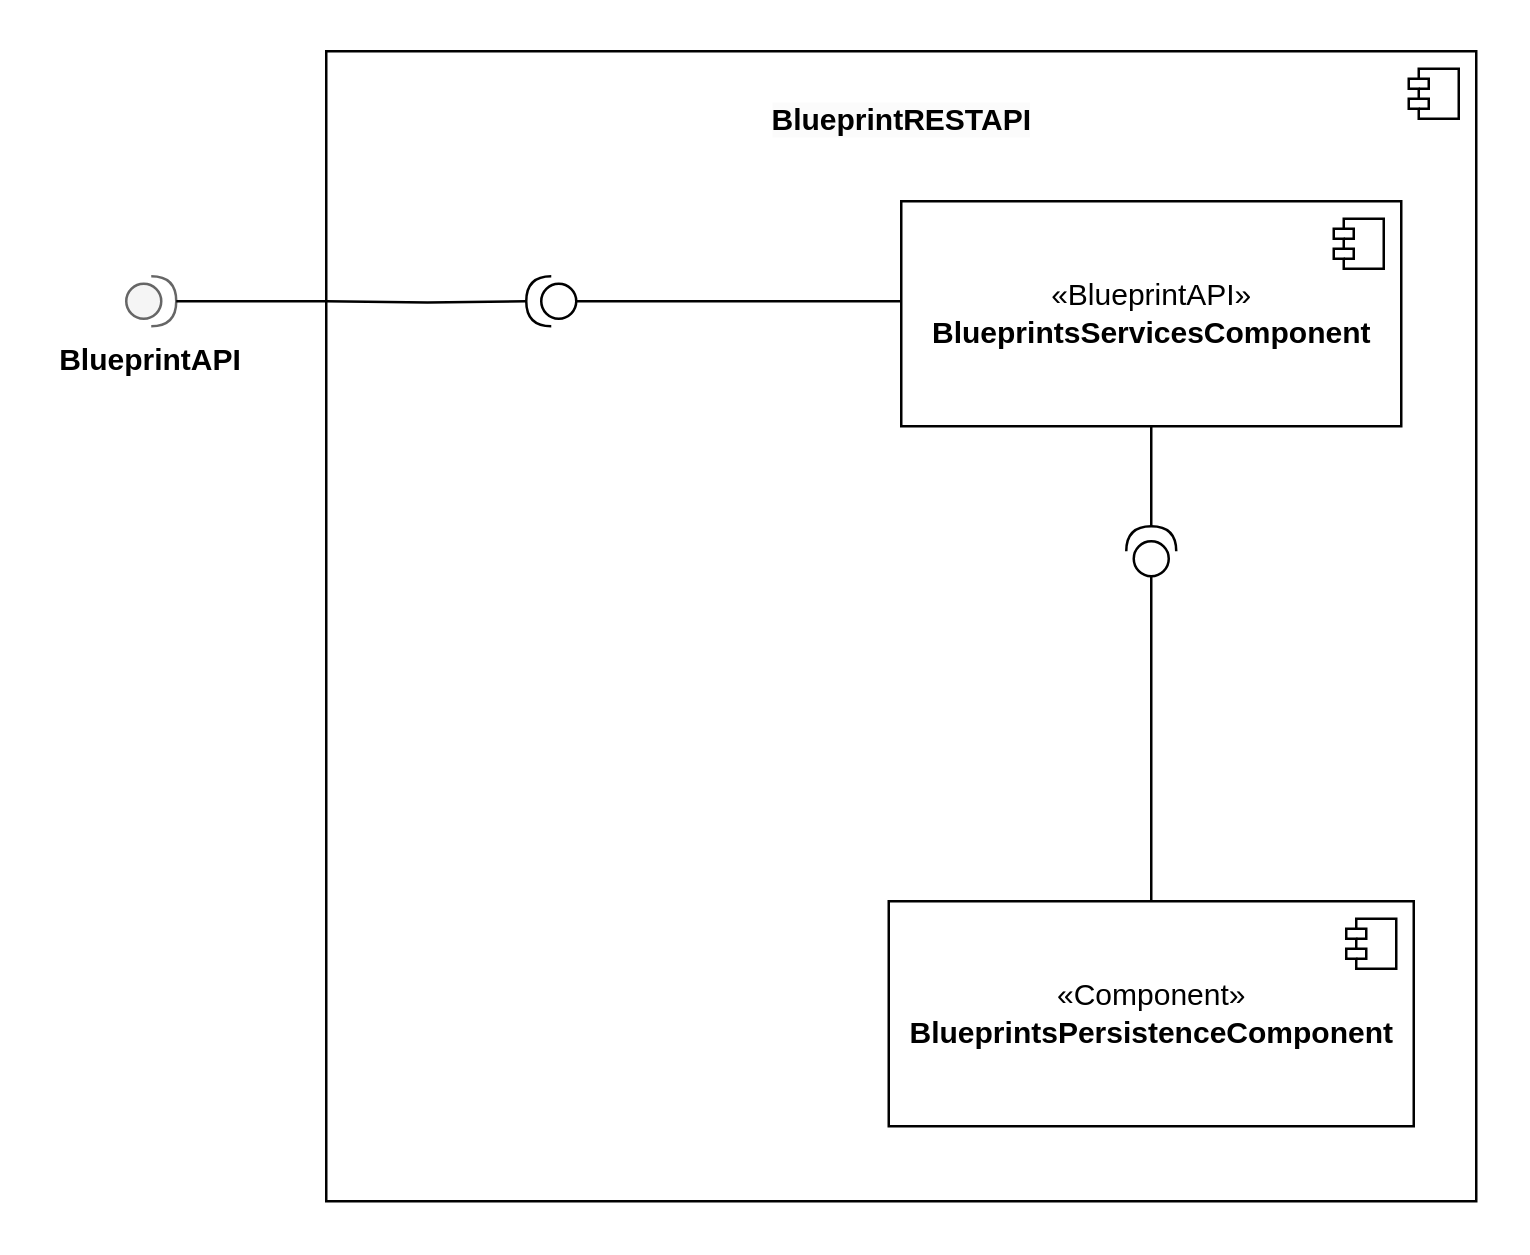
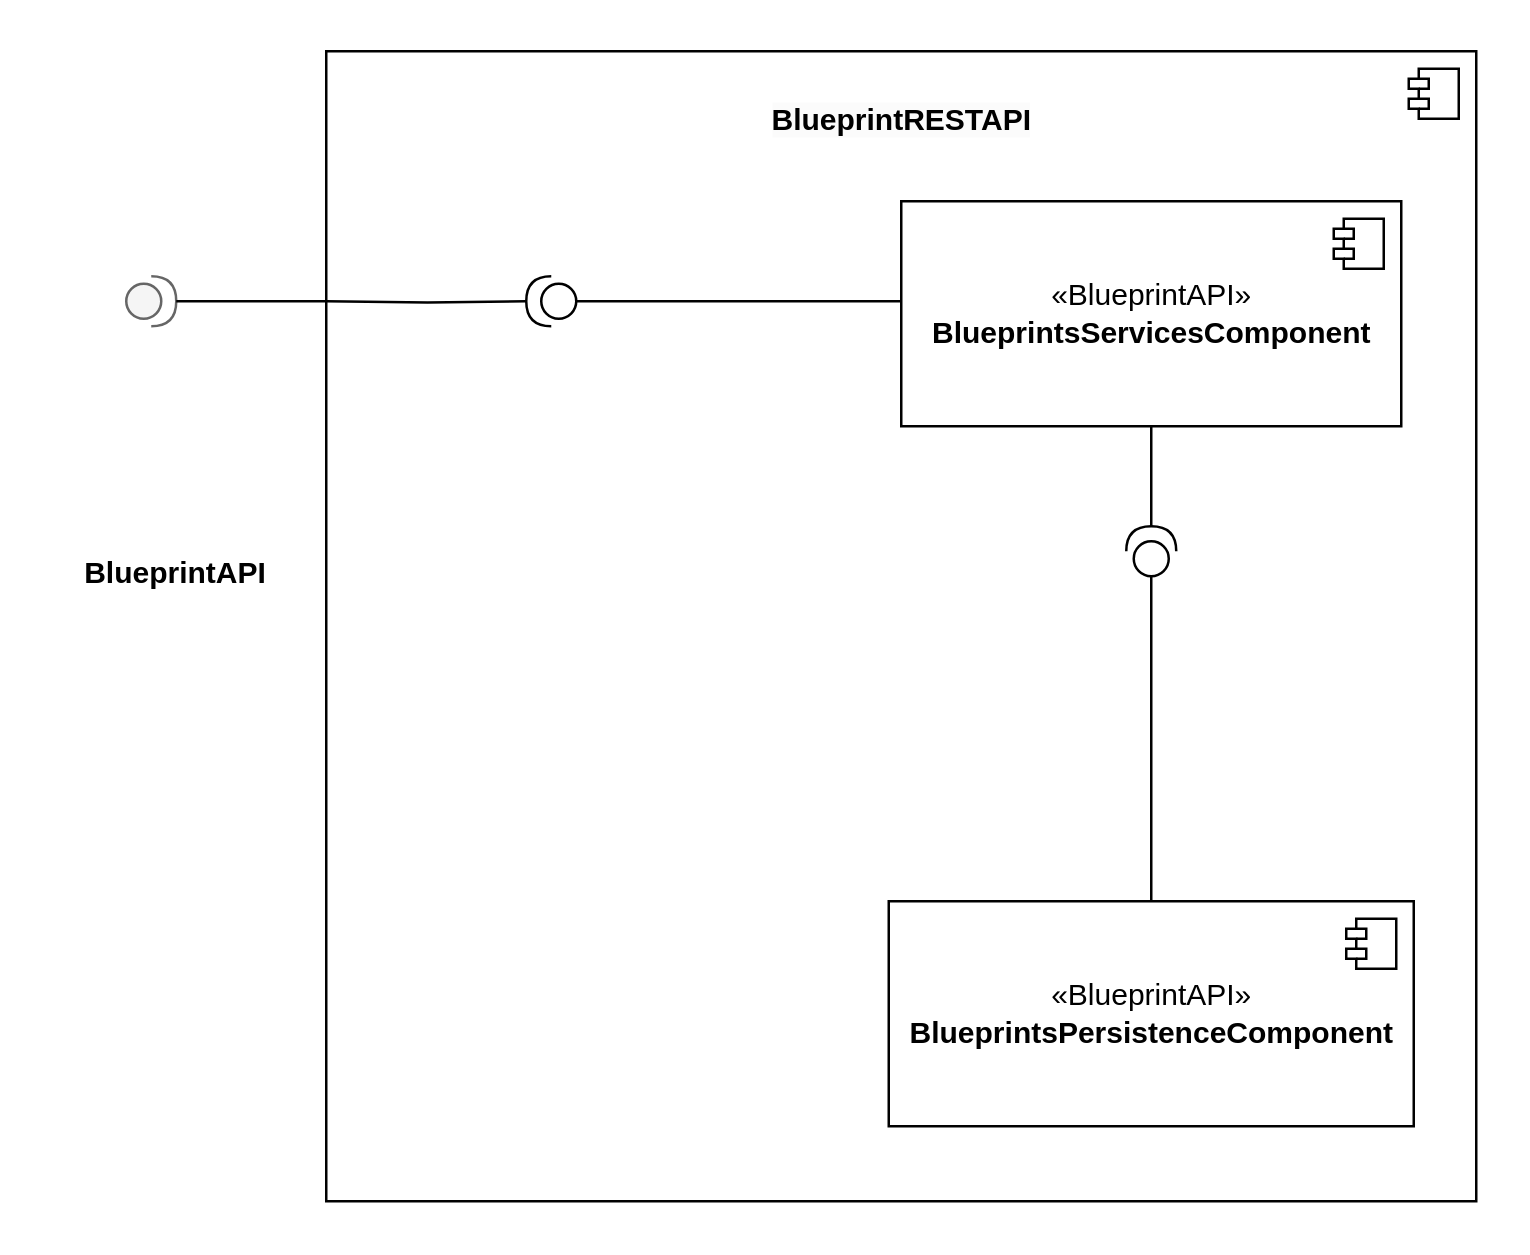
- <mxCell id="15" value="BlueprintAPI" style="text;align=center;fontStyle=1;verticalAlign=middle;spacingLeft=3;spacingRight=3;strokeColor=none;rotatable=0;points=[[0,0.5],[1,0.5]];portConstraint=eastwest;" vertex="1" parent="1"><mxGeometry x="20" y="130" width="80" height="26" as="geometry" /></mxCell>
+ <mxCell id="15" value="BlueprintAPI" style="text;align=center;fontStyle=1;verticalAlign=middle;spacingLeft=3;spacingRight=3;strokeColor=none;rotatable=0;points=[[0,0.5],[1,0.5]];portConstraint=eastwest;" vertex="1" parent="1"><mxGeometry x="30" y="215" width="80" height="26" as="geometry" /></mxCell>
- <mxCell id="8" value="«Component»&lt;br&gt;&lt;b style=&quot;border-color: var(--border-color);&quot;&gt;BlueprintsPersistenceComponent&lt;/b&gt;" style="html=1;dropTarget=0;rounded=0;" vertex="1" parent="1"><mxGeometry x="355" y="360" width="210" height="90" as="geometry" /></mxCell>
+ <mxCell id="8" value="«BlueprintAPI»&lt;br&gt;&lt;b style=&quot;border-color: var(--border-color);&quot;&gt;BlueprintsPersistenceComponent&lt;/b&gt;" style="html=1;dropTarget=0;rounded=0;" vertex="1" parent="1"><mxGeometry x="355" y="360" width="210" height="90" as="geometry" /></mxCell>
